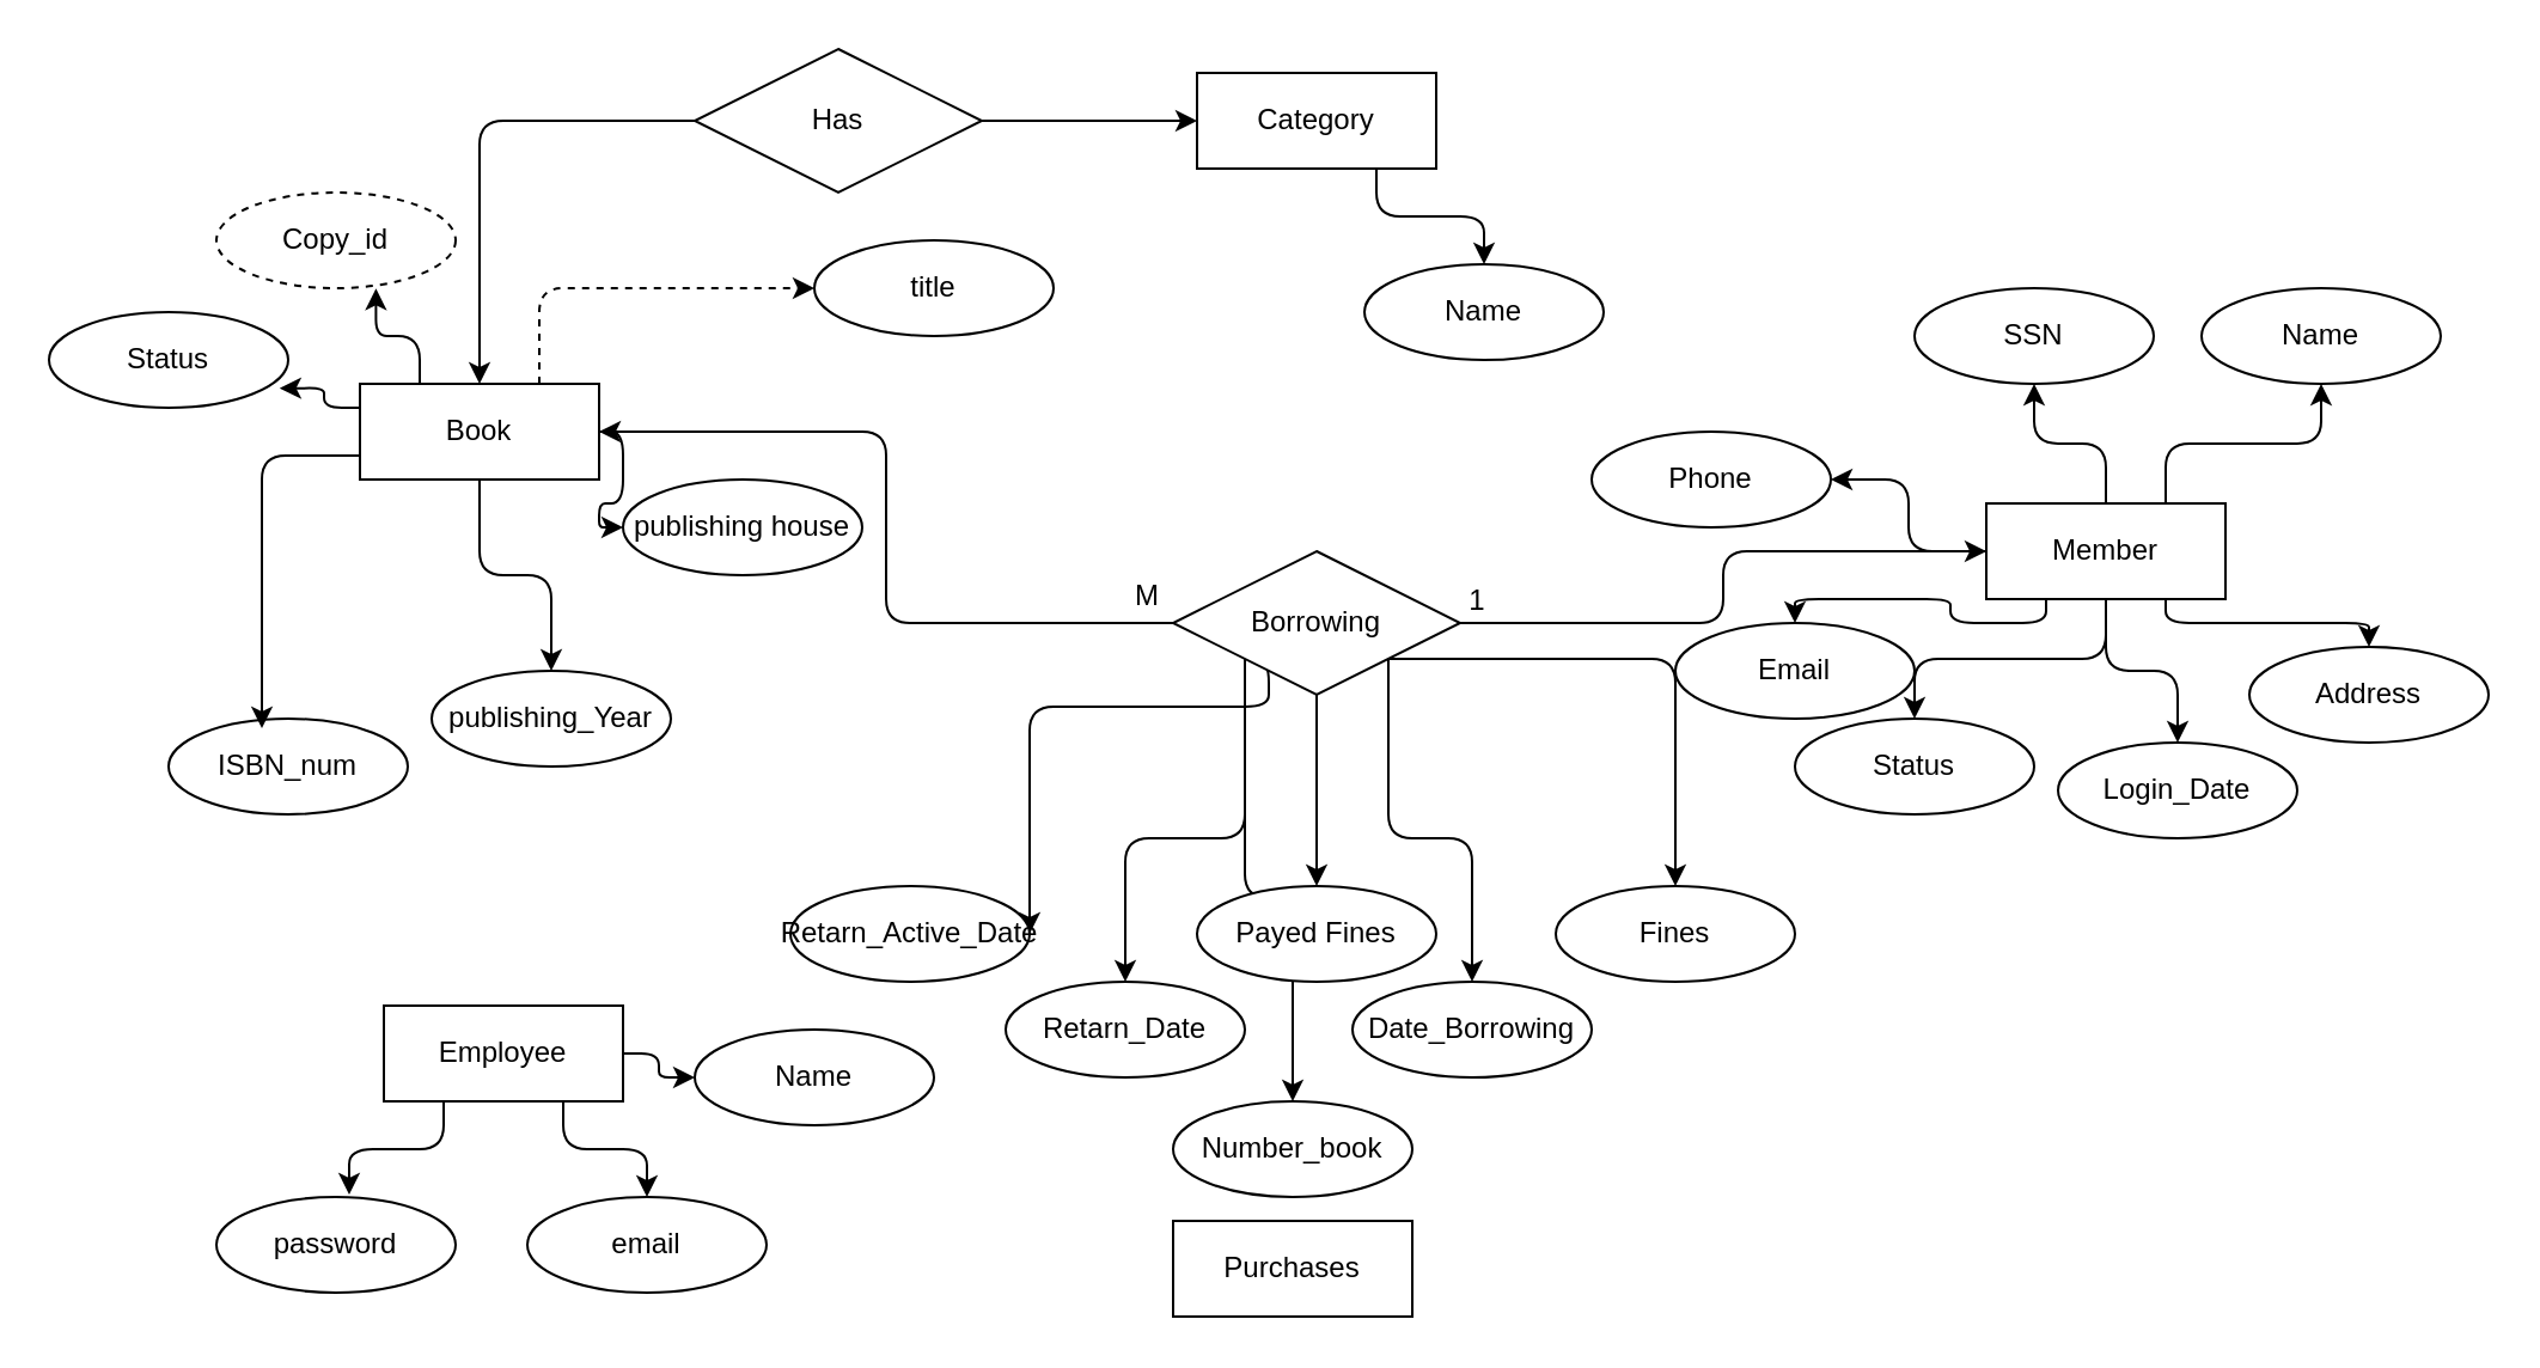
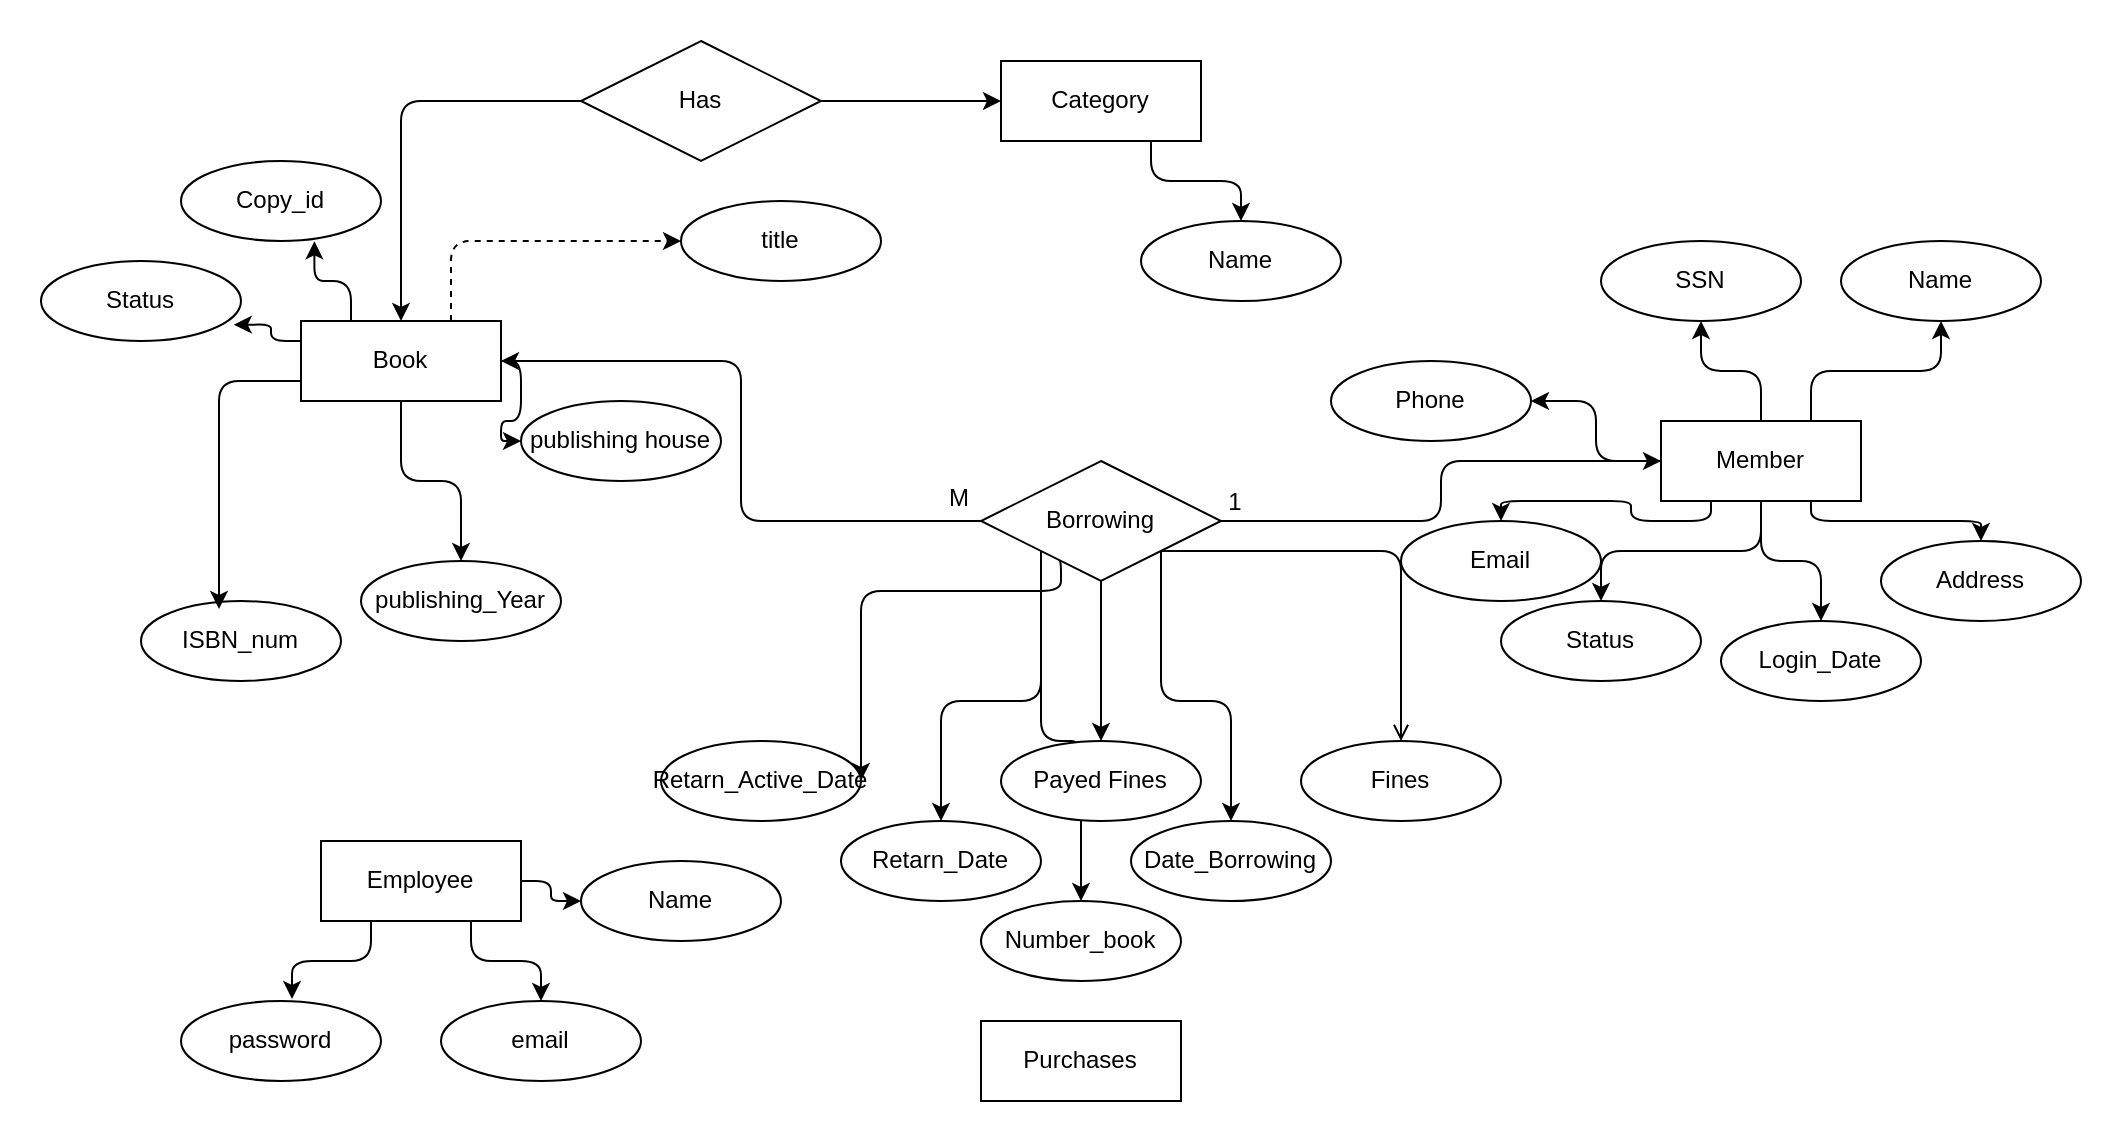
- <mxCell id="14" value="&lt;span style=&quot;color: rgb(0, 0, 0);&quot;&gt;Copy_id&lt;/span&gt;" style="ellipse;whiteSpace=wrap;html=1;align=center;dashed=1;" vertex="1" parent="1"><mxGeometry x="90" y="80" width="100" height="40" as="geometry" /></mxCell>
+ <mxCell id="14" value="&lt;span style=&quot;color: rgb(0, 0, 0);&quot;&gt;Copy_id&lt;/span&gt;" style="ellipse;whiteSpace=wrap;html=1;align=center;" vertex="1" parent="1"><mxGeometry x="90" y="80" width="100" height="40" as="geometry" /></mxCell>
- <mxCell id="36" style="edgeStyle=orthogonalEdgeStyle;html=1;exitX=1;exitY=1;exitDx=0;exitDy=0;entryX=0.5;entryY=0;entryDx=0;entryDy=0;" edge="1" parent="1" source="41" target="45"><mxGeometry relative="1" as="geometry" /></mxCell>
+ <mxCell id="36" style="edgeStyle=orthogonalEdgeStyle;html=1;exitX=1;exitY=1;exitDx=0;exitDy=0;entryX=0.5;entryY=0;entryDx=0;entryDy=0;endArrow=open;" edge="1" parent="1" source="41" target="45"><mxGeometry relative="1" as="geometry" /></mxCell>
- <mxCell id="58" value="Number_book" style="ellipse;whiteSpace=wrap;html=1;align=center;" vertex="1" parent="1"><mxGeometry x="490" y="460" width="100" height="40" as="geometry" /></mxCell>
+ <mxCell id="58" value="Number_book" style="ellipse;whiteSpace=wrap;html=1;align=center;" vertex="1" parent="1"><mxGeometry x="490" y="450" width="100" height="40" as="geometry" /></mxCell>
